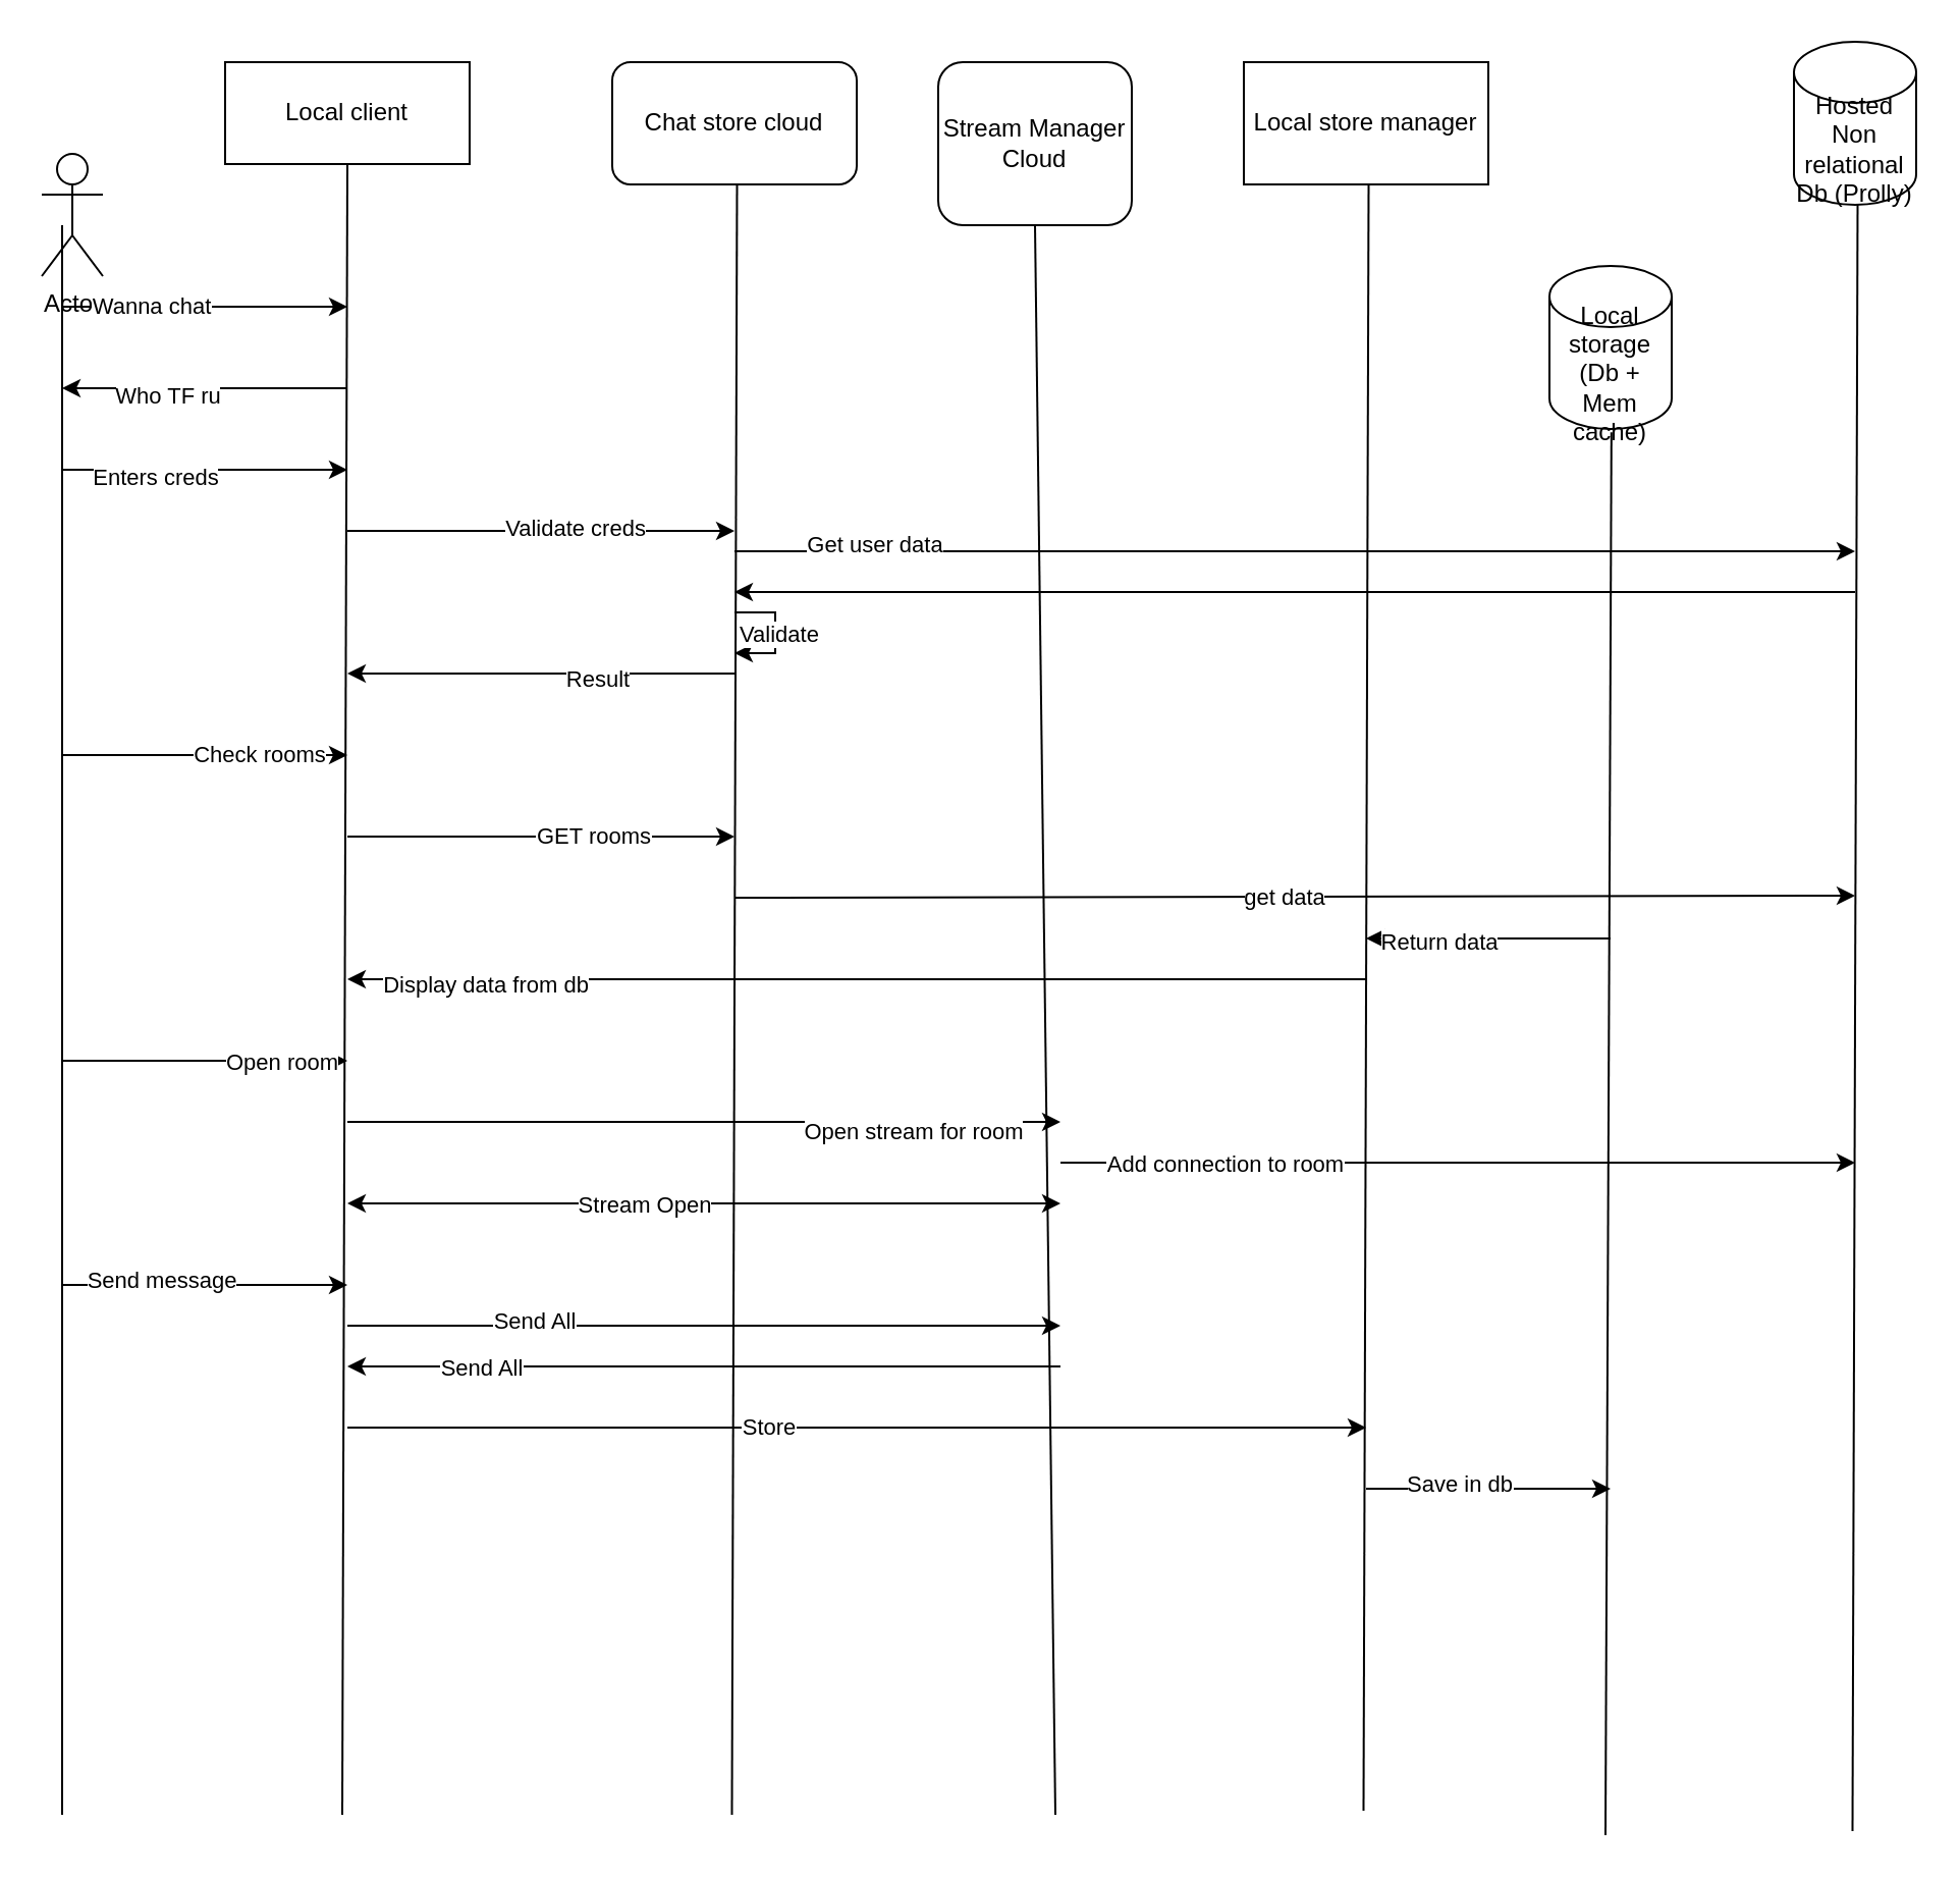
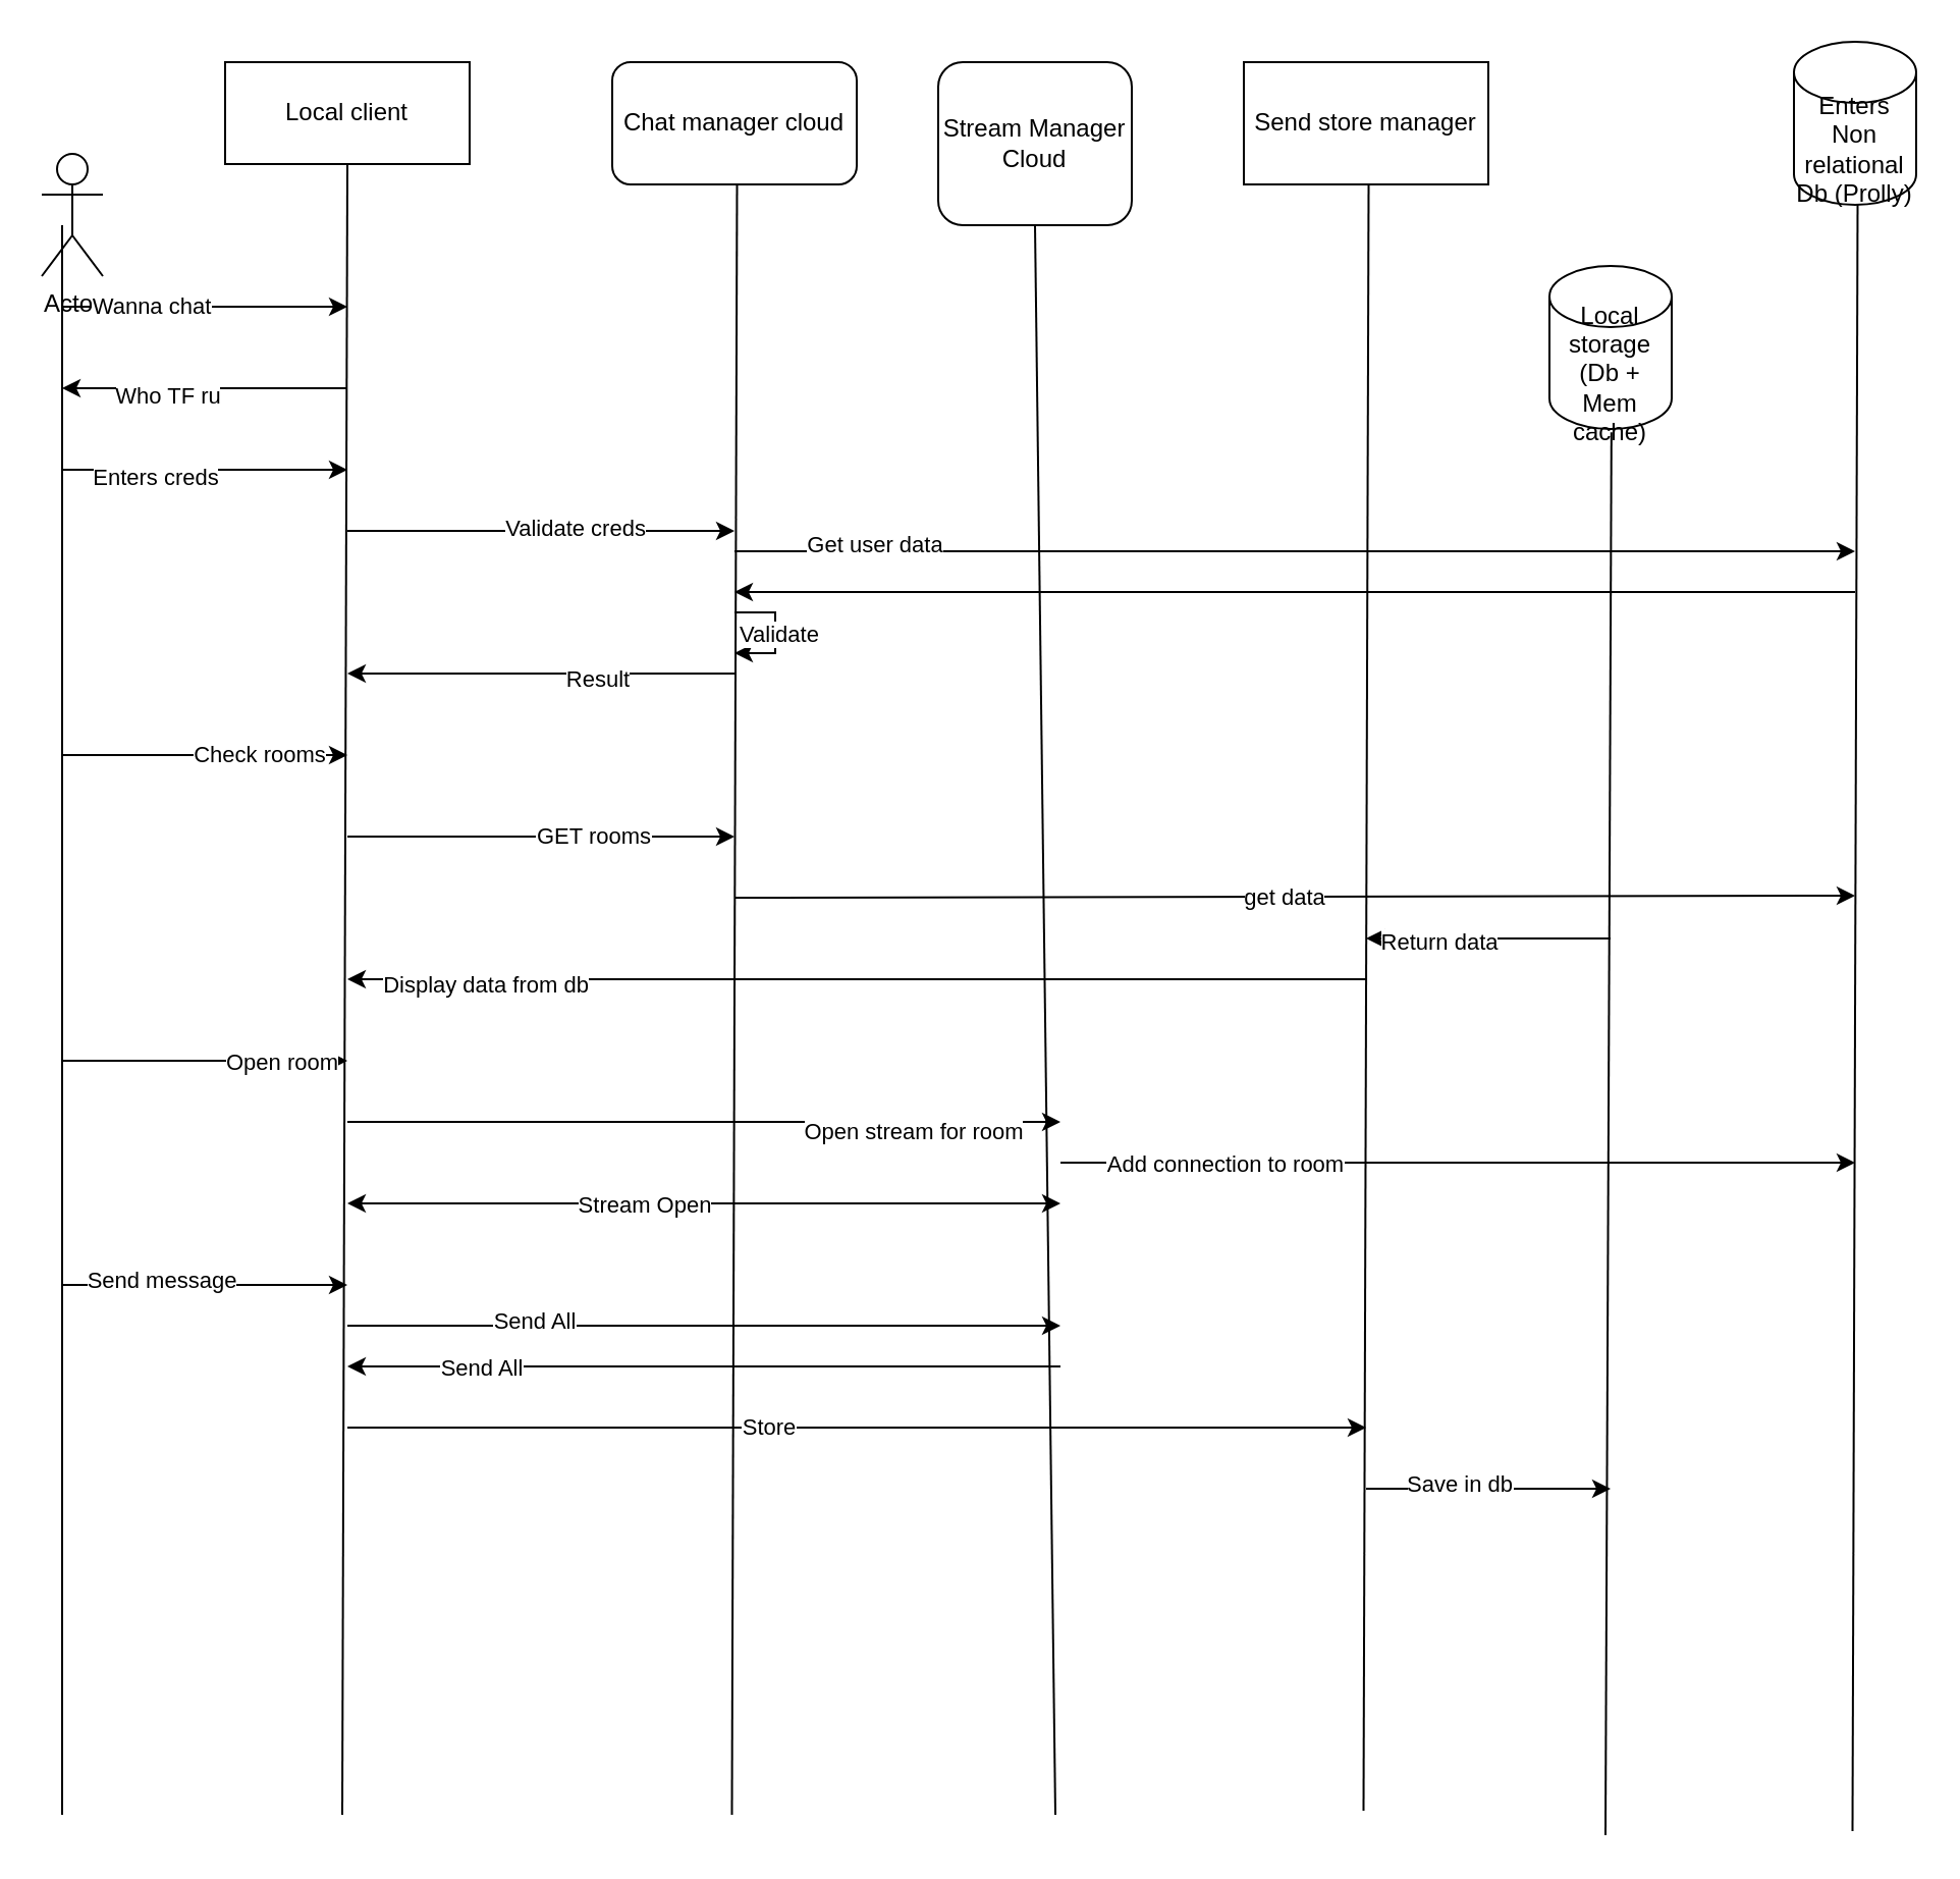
- <mxCell id="16" value="Chat store cloud" style="rounded=1;whiteSpace=wrap;html=1;" vertex="1" parent="1"><mxGeometry x="300" y="30" width="120" height="60" as="geometry" /></mxCell>
+ <mxCell id="16" value="Chat manager cloud" style="rounded=1;whiteSpace=wrap;html=1;" vertex="1" parent="1"><mxGeometry x="300" y="30" width="120" height="60" as="geometry" /></mxCell>
- <mxCell id="24" value="Local store manager" style="rounded=0;whiteSpace=wrap;html=1;" vertex="1" parent="1"><mxGeometry x="610" y="30" width="120" height="60" as="geometry" /></mxCell>
+ <mxCell id="24" value="Send store manager" style="rounded=0;whiteSpace=wrap;html=1;" vertex="1" parent="1"><mxGeometry x="610" y="30" width="120" height="60" as="geometry" /></mxCell>
- <mxCell id="38" value="Hosted Non relational Db (Prolly)" style="shape=cylinder3;whiteSpace=wrap;html=1;boundedLbl=1;backgroundOutline=1;size=15;" vertex="1" parent="1"><mxGeometry x="880" y="20" width="60" height="80" as="geometry" /></mxCell>
+ <mxCell id="38" value="Enters Non relational Db (Prolly)" style="shape=cylinder3;whiteSpace=wrap;html=1;boundedLbl=1;backgroundOutline=1;size=15;" vertex="1" parent="1"><mxGeometry x="880" y="20" width="60" height="80" as="geometry" /></mxCell>
